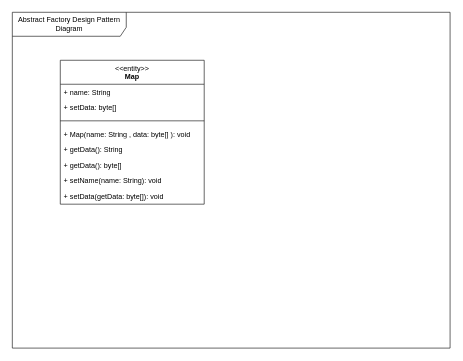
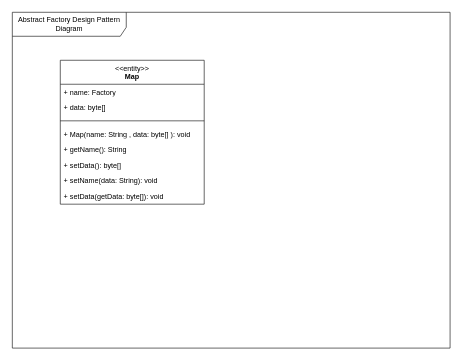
- <mxCell id="4" value="+ name: String" style="text;strokeColor=none;fillColor=none;align=left;verticalAlign=top;spacingLeft=4;spacingRight=4;overflow=hidden;rotatable=0;points=[[0,0.5],[1,0.5]];portConstraint=eastwest;whiteSpace=wrap;html=1;" vertex="1" parent="3"><mxGeometry y="40" width="240" height="26" as="geometry" /></mxCell>
+ <mxCell id="4" value="+ name: Factory" style="text;strokeColor=none;fillColor=none;align=left;verticalAlign=top;spacingLeft=4;spacingRight=4;overflow=hidden;rotatable=0;points=[[0,0.5],[1,0.5]];portConstraint=eastwest;whiteSpace=wrap;html=1;" vertex="1" parent="3"><mxGeometry y="40" width="240" height="26" as="geometry" /></mxCell>
- <mxCell id="5" value="+ setData: byte[]" style="text;strokeColor=none;fillColor=none;align=left;verticalAlign=top;spacingLeft=4;spacingRight=4;overflow=hidden;rotatable=0;points=[[0,0.5],[1,0.5]];portConstraint=eastwest;whiteSpace=wrap;html=1;" vertex="1" parent="3"><mxGeometry y="66" width="240" height="26" as="geometry" /></mxCell>
+ <mxCell id="5" value="+ data: byte[]" style="text;strokeColor=none;fillColor=none;align=left;verticalAlign=top;spacingLeft=4;spacingRight=4;overflow=hidden;rotatable=0;points=[[0,0.5],[1,0.5]];portConstraint=eastwest;whiteSpace=wrap;html=1;" vertex="1" parent="3"><mxGeometry y="66" width="240" height="26" as="geometry" /></mxCell>
- <mxCell id="8" value="&lt;span style=&quot;text-align: center; text-wrap-mode: nowrap;&quot;&gt;+ getData(): String&lt;/span&gt;" style="text;strokeColor=none;fillColor=none;align=left;verticalAlign=top;spacingLeft=4;spacingRight=4;overflow=hidden;rotatable=0;points=[[0,0.5],[1,0.5]];portConstraint=eastwest;whiteSpace=wrap;html=1;" vertex="1" parent="3"><mxGeometry y="136" width="240" height="26" as="geometry" /></mxCell>
+ <mxCell id="8" value="&lt;span style=&quot;text-align: center; text-wrap-mode: nowrap;&quot;&gt;+ getName(): String&lt;/span&gt;" style="text;strokeColor=none;fillColor=none;align=left;verticalAlign=top;spacingLeft=4;spacingRight=4;overflow=hidden;rotatable=0;points=[[0,0.5],[1,0.5]];portConstraint=eastwest;whiteSpace=wrap;html=1;" vertex="1" parent="3"><mxGeometry y="136" width="240" height="26" as="geometry" /></mxCell>
- <mxCell id="9" value="&lt;span style=&quot;text-align: center; text-wrap-mode: nowrap;&quot;&gt;+ getData(): byte[]&lt;/span&gt;" style="text;strokeColor=none;fillColor=none;align=left;verticalAlign=top;spacingLeft=4;spacingRight=4;overflow=hidden;rotatable=0;points=[[0,0.5],[1,0.5]];portConstraint=eastwest;whiteSpace=wrap;html=1;" vertex="1" parent="3"><mxGeometry y="162" width="240" height="26" as="geometry" /></mxCell>
+ <mxCell id="9" value="&lt;span style=&quot;text-align: center; text-wrap-mode: nowrap;&quot;&gt;+ setData(): byte[]&lt;/span&gt;" style="text;strokeColor=none;fillColor=none;align=left;verticalAlign=top;spacingLeft=4;spacingRight=4;overflow=hidden;rotatable=0;points=[[0,0.5],[1,0.5]];portConstraint=eastwest;whiteSpace=wrap;html=1;" vertex="1" parent="3"><mxGeometry y="162" width="240" height="26" as="geometry" /></mxCell>
- <mxCell id="10" value="&lt;div style=&quot;text-align: center;&quot;&gt;&lt;span style=&quot;background-color: transparent; text-wrap-mode: nowrap;&quot;&gt;+ setName(name: String): void&lt;/span&gt;&lt;/div&gt;" style="text;strokeColor=none;fillColor=none;align=left;verticalAlign=top;spacingLeft=4;spacingRight=4;overflow=hidden;rotatable=0;points=[[0,0.5],[1,0.5]];portConstraint=eastwest;whiteSpace=wrap;html=1;" vertex="1" parent="3"><mxGeometry y="188" width="240" height="26" as="geometry" /></mxCell>
+ <mxCell id="10" value="&lt;div style=&quot;text-align: center;&quot;&gt;&lt;span style=&quot;background-color: transparent; text-wrap-mode: nowrap;&quot;&gt;+ setName(data: String): void&lt;/span&gt;&lt;/div&gt;" style="text;strokeColor=none;fillColor=none;align=left;verticalAlign=top;spacingLeft=4;spacingRight=4;overflow=hidden;rotatable=0;points=[[0,0.5],[1,0.5]];portConstraint=eastwest;whiteSpace=wrap;html=1;" vertex="1" parent="3"><mxGeometry y="188" width="240" height="26" as="geometry" /></mxCell>
